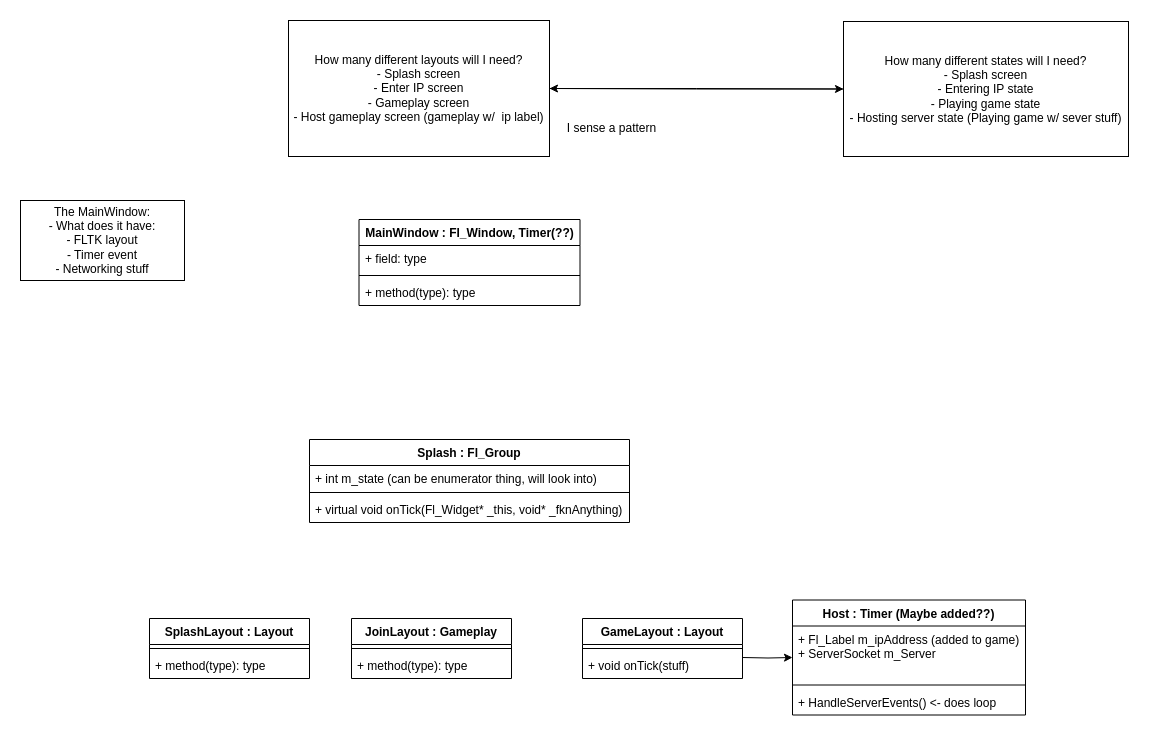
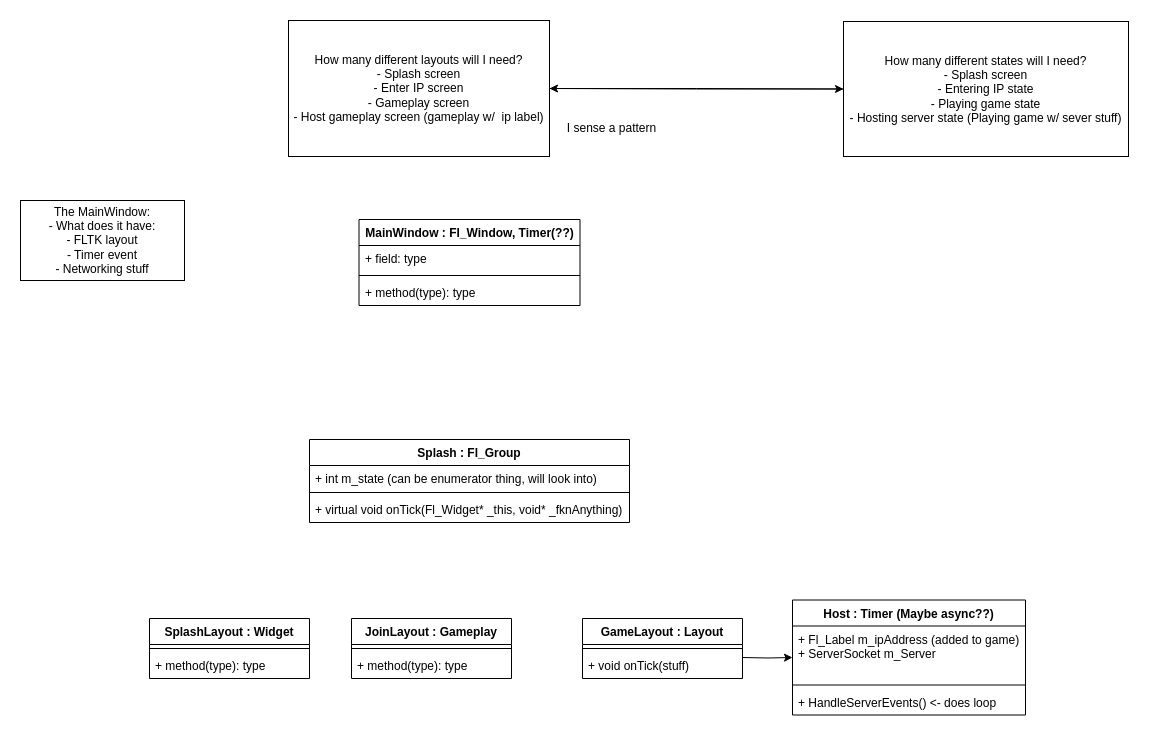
- <mxCell id="21" value="Host : Timer (Maybe added??)" style="swimlane;fontStyle=1;align=center;verticalAlign=top;childLayout=stackLayout;horizontal=1;startSize=26;horizontalStack=0;resizeParent=1;resizeParentMax=0;resizeLast=0;collapsible=1;marginBottom=0;whiteSpace=wrap;html=1;" vertex="1" parent="1"><mxGeometry x="792" y="599.5" width="233" height="115" as="geometry" /></mxCell>
+ <mxCell id="21" value="Host : Timer (Maybe async??)" style="swimlane;fontStyle=1;align=center;verticalAlign=top;childLayout=stackLayout;horizontal=1;startSize=26;horizontalStack=0;resizeParent=1;resizeParentMax=0;resizeLast=0;collapsible=1;marginBottom=0;whiteSpace=wrap;html=1;" vertex="1" parent="1"><mxGeometry x="792" y="599.5" width="233" height="115" as="geometry" /></mxCell>
- <mxCell id="12" value="SplashLayout : Layout" style="swimlane;fontStyle=1;align=center;verticalAlign=top;childLayout=stackLayout;horizontal=1;startSize=26;horizontalStack=0;resizeParent=1;resizeParentMax=0;resizeLast=0;collapsible=1;marginBottom=0;whiteSpace=wrap;html=1;" vertex="1" parent="1"><mxGeometry x="149" y="618" width="160" height="60" as="geometry" /></mxCell>
+ <mxCell id="12" value="SplashLayout : Widget" style="swimlane;fontStyle=1;align=center;verticalAlign=top;childLayout=stackLayout;horizontal=1;startSize=26;horizontalStack=0;resizeParent=1;resizeParentMax=0;resizeLast=0;collapsible=1;marginBottom=0;whiteSpace=wrap;html=1;" vertex="1" parent="1"><mxGeometry x="149" y="618" width="160" height="60" as="geometry" /></mxCell>
